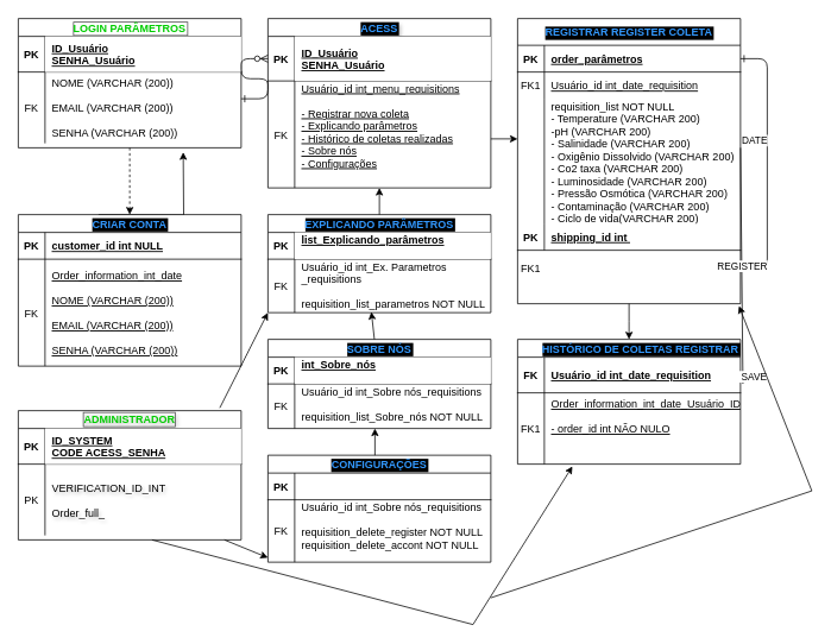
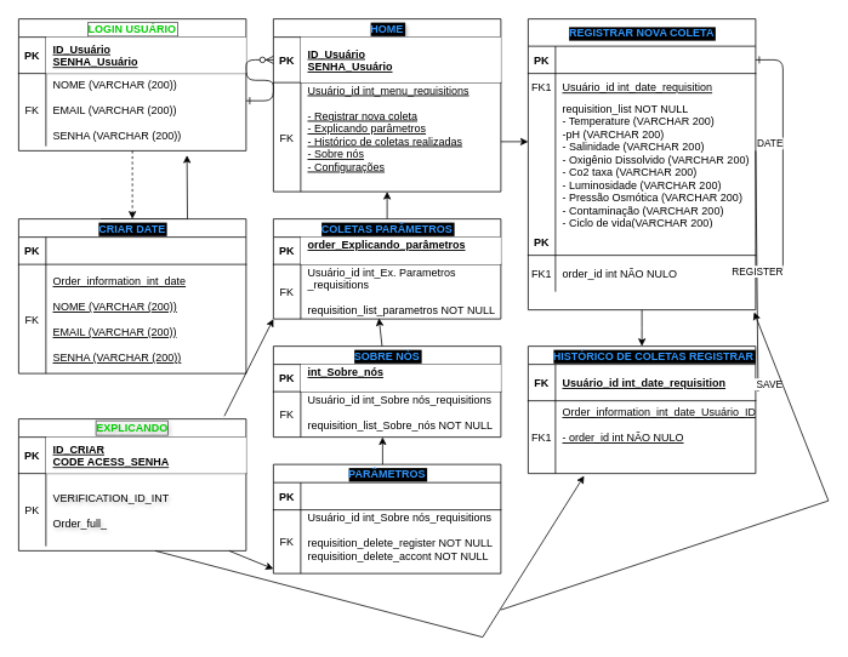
- <mxCell id="31" value="LOGIN PARÂMETROS" style="shape=table;startSize=20;container=1;collapsible=1;childLayout=tableLayout;fixedRows=1;rowLines=0;fontStyle=1;align=center;resizeLast=1;labelBackgroundColor=none;fontColor=#00CC00;labelBorderColor=#4D4D4D;" vertex="1" parent="1"><mxGeometry x="20" y="20" width="250" height="145" as="geometry" /></mxCell>
+ <mxCell id="31" value="LOGIN USUÁRIO" style="shape=table;startSize=20;container=1;collapsible=1;childLayout=tableLayout;fixedRows=1;rowLines=0;fontStyle=1;align=center;resizeLast=1;labelBackgroundColor=none;fontColor=#00CC00;labelBorderColor=#4D4D4D;" vertex="1" parent="1"><mxGeometry x="20" y="20" width="250" height="145" as="geometry" /></mxCell>
- <mxCell id="38" value="ACESS" style="shape=table;startSize=20;container=1;collapsible=1;childLayout=tableLayout;fixedRows=1;rowLines=0;fontStyle=1;align=center;resizeLast=1;labelBackgroundColor=#000000;textShadow=1;fontColor=#3399FF;" vertex="1" parent="1"><mxGeometry x="300" y="20" width="250" height="190" as="geometry" /></mxCell>
+ <mxCell id="38" value="HOME" style="shape=table;startSize=20;container=1;collapsible=1;childLayout=tableLayout;fixedRows=1;rowLines=0;fontStyle=1;align=center;resizeLast=1;labelBackgroundColor=#000000;textShadow=1;fontColor=#3399FF;" vertex="1" parent="1"><mxGeometry x="300" y="20" width="250" height="190" as="geometry" /></mxCell>
- <mxCell id="2" value="REGISTRAR REGISTER COLETA" style="shape=table;startSize=30;container=1;collapsible=1;childLayout=tableLayout;fixedRows=1;rowLines=0;fontStyle=1;align=center;resizeLast=1;labelBackgroundColor=#000000;fontColor=#3399FF;" parent="1" vertex="1"><mxGeometry x="580" y="20" width="250" height="320" as="geometry" /></mxCell>
+ <mxCell id="2" value="REGISTRAR NOVA COLETA" style="shape=table;startSize=30;container=1;collapsible=1;childLayout=tableLayout;fixedRows=1;rowLines=0;fontStyle=1;align=center;resizeLast=1;labelBackgroundColor=#000000;fontColor=#3399FF;" parent="1" vertex="1"><mxGeometry x="580" y="20" width="250" height="320" as="geometry" /></mxCell>
- <mxCell id="5" value="order_parâmetros" style="shape=partialRectangle;overflow=hidden;connectable=0;fillColor=none;top=0;left=0;bottom=0;right=0;align=left;spacingLeft=6;fontStyle=5;" parent="3" vertex="1"><mxGeometry x="30" width="220" height="30" as="geometry"><mxRectangle width="220" height="30" as="alternateBounds" /></mxGeometry></mxCell>
- <mxCell id="23" value="CRIAR CONTA" style="shape=table;startSize=20;container=1;collapsible=1;childLayout=tableLayout;fixedRows=1;rowLines=0;fontStyle=1;align=center;resizeLast=1;fontColor=#3399FF;labelBackgroundColor=#000000;" parent="1" vertex="1"><mxGeometry x="20" y="240" width="250" height="170" as="geometry" /></mxCell>
+ <mxCell id="23" value="CRIAR DATE" style="shape=table;startSize=20;container=1;collapsible=1;childLayout=tableLayout;fixedRows=1;rowLines=0;fontStyle=1;align=center;resizeLast=1;fontColor=#3399FF;labelBackgroundColor=#000000;" parent="1" vertex="1"><mxGeometry x="20" y="240" width="250" height="170" as="geometry" /></mxCell>
- <mxCell id="53" value="EXPLICANDO PARÂMETROS" style="shape=table;startSize=20;container=1;collapsible=1;childLayout=tableLayout;fixedRows=1;rowLines=0;fontStyle=1;align=center;resizeLast=1;fontColor=#3399FF;labelBackgroundColor=#000000;" vertex="1" parent="1"><mxGeometry x="300" y="240" width="250" height="110" as="geometry" /></mxCell>
+ <mxCell id="53" value="COLETAS PARÂMETROS" style="shape=table;startSize=20;container=1;collapsible=1;childLayout=tableLayout;fixedRows=1;rowLines=0;fontStyle=1;align=center;resizeLast=1;fontColor=#3399FF;labelBackgroundColor=#000000;" vertex="1" parent="1"><mxGeometry x="300" y="240" width="250" height="110" as="geometry" /></mxCell>
- <mxCell id="14" value="shipping_id int " style="shape=partialRectangle;overflow=hidden;connectable=0;fillColor=none;top=0;left=0;bottom=0;right=0;align=left;spacingLeft=6;fontStyle=5;" parent="12" vertex="1"><mxGeometry x="30" width="220" height="30" as="geometry"><mxRectangle width="220" height="30" as="alternateBounds" /></mxGeometry></mxCell>
- <mxCell id="56" value="list_Explicando_parâmetros&#10;" style="shape=partialRectangle;overflow=hidden;connectable=0;top=0;left=0;bottom=0;right=0;align=left;spacingLeft=6;fontStyle=5;verticalAlign=middle;labelPosition=center;verticalLabelPosition=middle;" vertex="1" parent="54"><mxGeometry x="30" width="220" height="30" as="geometry"><mxRectangle width="220" height="30" as="alternateBounds" /></mxGeometry></mxCell>
+ <mxCell id="56" value="order_Explicando_parâmetros&#10;" style="shape=partialRectangle;overflow=hidden;connectable=0;top=0;left=0;bottom=0;right=0;align=left;spacingLeft=6;fontStyle=5;verticalAlign=middle;labelPosition=center;verticalLabelPosition=middle;" vertex="1" parent="54"><mxGeometry x="30" width="220" height="30" as="geometry"><mxRectangle width="220" height="30" as="alternateBounds" /></mxGeometry></mxCell>
- <mxCell id="26" value="customer_id int NULL " style="shape=partialRectangle;overflow=hidden;connectable=0;fillColor=none;top=0;left=0;bottom=0;right=0;align=left;spacingLeft=6;fontStyle=5;" parent="24" vertex="1"><mxGeometry x="30" width="220" height="30" as="geometry"><mxRectangle width="220" height="30" as="alternateBounds" /></mxGeometry></mxCell>
+ <mxCell id="17" value="order_id int NÃO NULO" style="shape=partialRectangle;overflow=hidden;connectable=0;fillColor=none;top=0;left=0;bottom=0;right=0;align=left;spacingLeft=6;" parent="15" vertex="1"><mxGeometry x="30" width="220" height="40" as="geometry"><mxRectangle width="220" height="40" as="alternateBounds" /></mxGeometry></mxCell>
- <mxCell id="73" value="ADMINISTRADOR" style="shape=table;startSize=20;container=1;collapsible=1;childLayout=tableLayout;fixedRows=1;rowLines=0;fontStyle=1;align=center;resizeLast=1;labelBackgroundColor=none;fontColor=#00CC00;labelBorderColor=#4D4D4D;textShadow=1;whiteSpace=wrap;" vertex="1" parent="1"><mxGeometry x="20" y="460" width="250" height="145" as="geometry" /></mxCell>
+ <mxCell id="73" value="EXPLICANDO" style="shape=table;startSize=20;container=1;collapsible=1;childLayout=tableLayout;fixedRows=1;rowLines=0;fontStyle=1;align=center;resizeLast=1;labelBackgroundColor=none;fontColor=#00CC00;labelBorderColor=#4D4D4D;textShadow=1;whiteSpace=wrap;" vertex="1" parent="1"><mxGeometry x="20" y="460" width="250" height="145" as="geometry" /></mxCell>
- <mxCell id="76" value="ID_SYSTEM&#10;CODE ACESS_SENHA" style="shape=partialRectangle;overflow=hidden;connectable=0;top=0;left=0;bottom=0;right=0;align=left;spacingLeft=6;fontStyle=5;verticalAlign=middle;labelPosition=center;verticalLabelPosition=middle;" vertex="1" parent="74"><mxGeometry x="30" width="220" height="40" as="geometry"><mxRectangle width="220" height="40" as="alternateBounds" /></mxGeometry></mxCell>
+ <mxCell id="76" value="ID_CRIAR&#10;CODE ACESS_SENHA" style="shape=partialRectangle;overflow=hidden;connectable=0;top=0;left=0;bottom=0;right=0;align=left;spacingLeft=6;fontStyle=5;verticalAlign=middle;labelPosition=center;verticalLabelPosition=middle;" vertex="1" parent="74"><mxGeometry x="30" width="220" height="40" as="geometry"><mxRectangle width="220" height="40" as="alternateBounds" /></mxGeometry></mxCell>
- <mxCell id="67" value="CONFIGURAÇÕES" style="shape=table;startSize=20;container=1;collapsible=1;childLayout=tableLayout;fixedRows=1;rowLines=0;fontStyle=1;align=center;resizeLast=1;fontColor=#3399FF;labelBackgroundColor=#000000;" vertex="1" parent="1"><mxGeometry x="300" y="510" width="250" height="120" as="geometry" /></mxCell>
+ <mxCell id="67" value="PARÂMETROS" style="shape=table;startSize=20;container=1;collapsible=1;childLayout=tableLayout;fixedRows=1;rowLines=0;fontStyle=1;align=center;resizeLast=1;fontColor=#3399FF;labelBackgroundColor=#000000;" vertex="1" parent="1"><mxGeometry x="300" y="510" width="250" height="120" as="geometry" /></mxCell>
